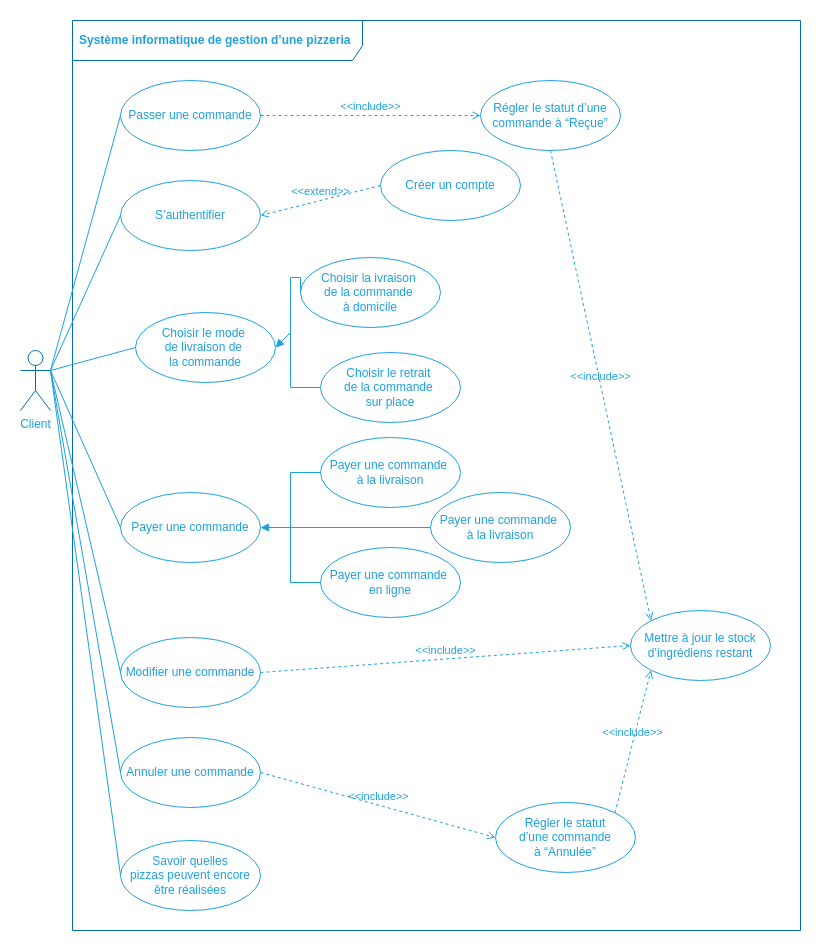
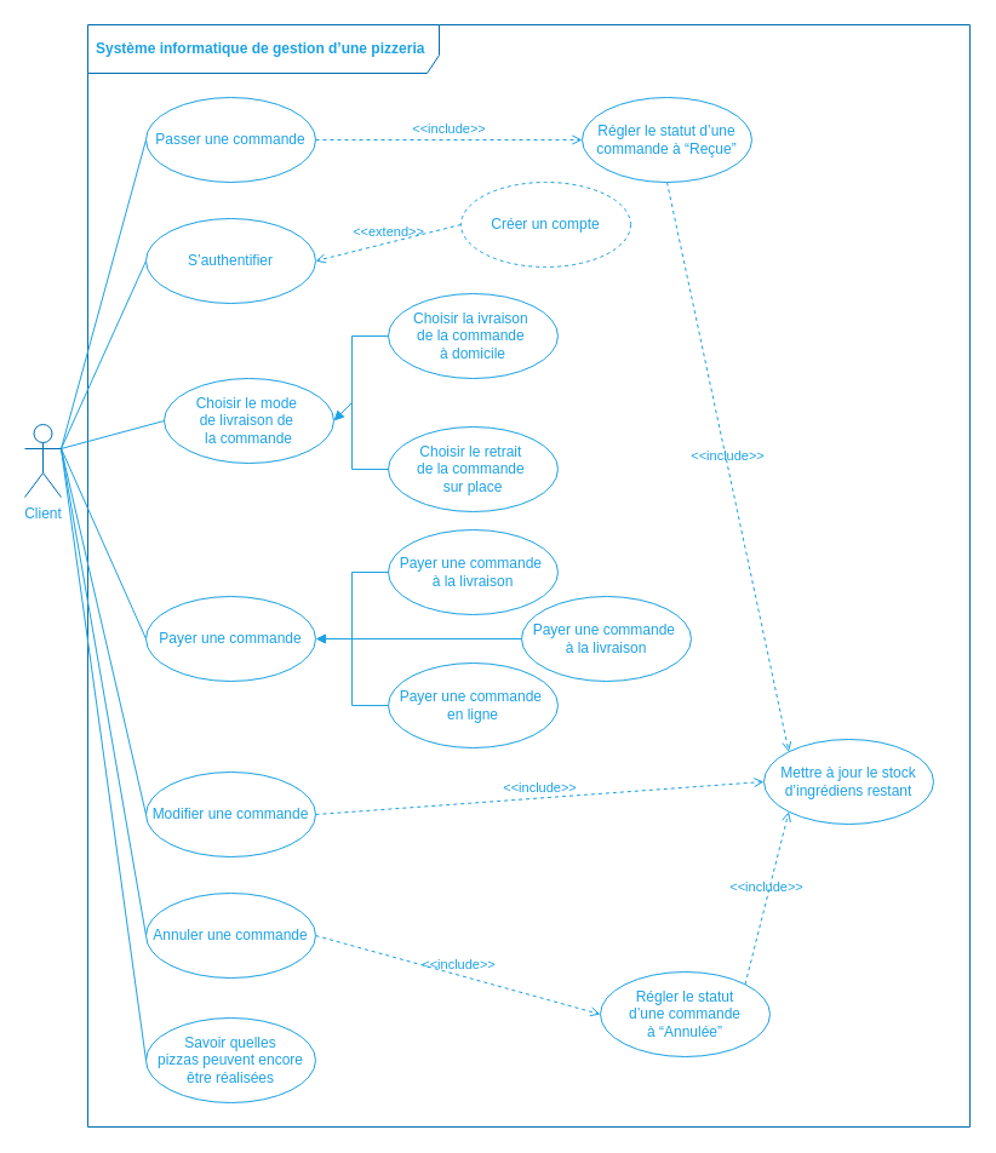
- <mxCell id="27" value="&lt;font color=&quot;#1da1e1&quot;&gt;Créer un compte&lt;/font&gt;" style="ellipse;whiteSpace=wrap;html=1;fillColor=none;strokeColor=#1DA1E1;" vertex="1" parent="1"><mxGeometry x="380" y="150" width="140" height="70" as="geometry" /></mxCell>
+ <mxCell id="27" value="&lt;font color=&quot;#1da1e1&quot;&gt;Créer un compte&lt;/font&gt;" style="ellipse;whiteSpace=wrap;html=1;fillColor=none;strokeColor=#1DA1E1;dashed=1;" vertex="1" parent="1"><mxGeometry x="380" y="150" width="140" height="70" as="geometry" /></mxCell>
- <mxCell id="21" value="&lt;span style=&quot;color: rgb(29 , 161 , 225)&quot;&gt;Choisir la ivraison&amp;nbsp;&lt;/span&gt;&lt;br style=&quot;color: rgb(29 , 161 , 225)&quot;&gt;&lt;span style=&quot;color: rgb(29 , 161 , 225)&quot;&gt;de la commande&amp;nbsp;&lt;/span&gt;&lt;br style=&quot;color: rgb(29 , 161 , 225)&quot;&gt;&lt;span style=&quot;color: rgb(29 , 161 , 225)&quot;&gt;à domicile&lt;/span&gt;" style="ellipse;whiteSpace=wrap;html=1;fillColor=none;strokeColor=#1DA1E1;" vertex="1" parent="18"><mxGeometry x="10" y="15" width="140" height="70" as="geometry" /></mxCell>
+ <mxCell id="21" value="&lt;span style=&quot;color: rgb(29 , 161 , 225)&quot;&gt;Choisir la ivraison&amp;nbsp;&lt;/span&gt;&lt;br style=&quot;color: rgb(29 , 161 , 225)&quot;&gt;&lt;span style=&quot;color: rgb(29 , 161 , 225)&quot;&gt;de la commande&amp;nbsp;&lt;/span&gt;&lt;br style=&quot;color: rgb(29 , 161 , 225)&quot;&gt;&lt;span style=&quot;color: rgb(29 , 161 , 225)&quot;&gt;à domicile&lt;/span&gt;" style="ellipse;whiteSpace=wrap;html=1;fillColor=none;strokeColor=#1DA1E1;" vertex="1" parent="18"><mxGeometry x="30" width="140" height="70" as="geometry" /></mxCell>
